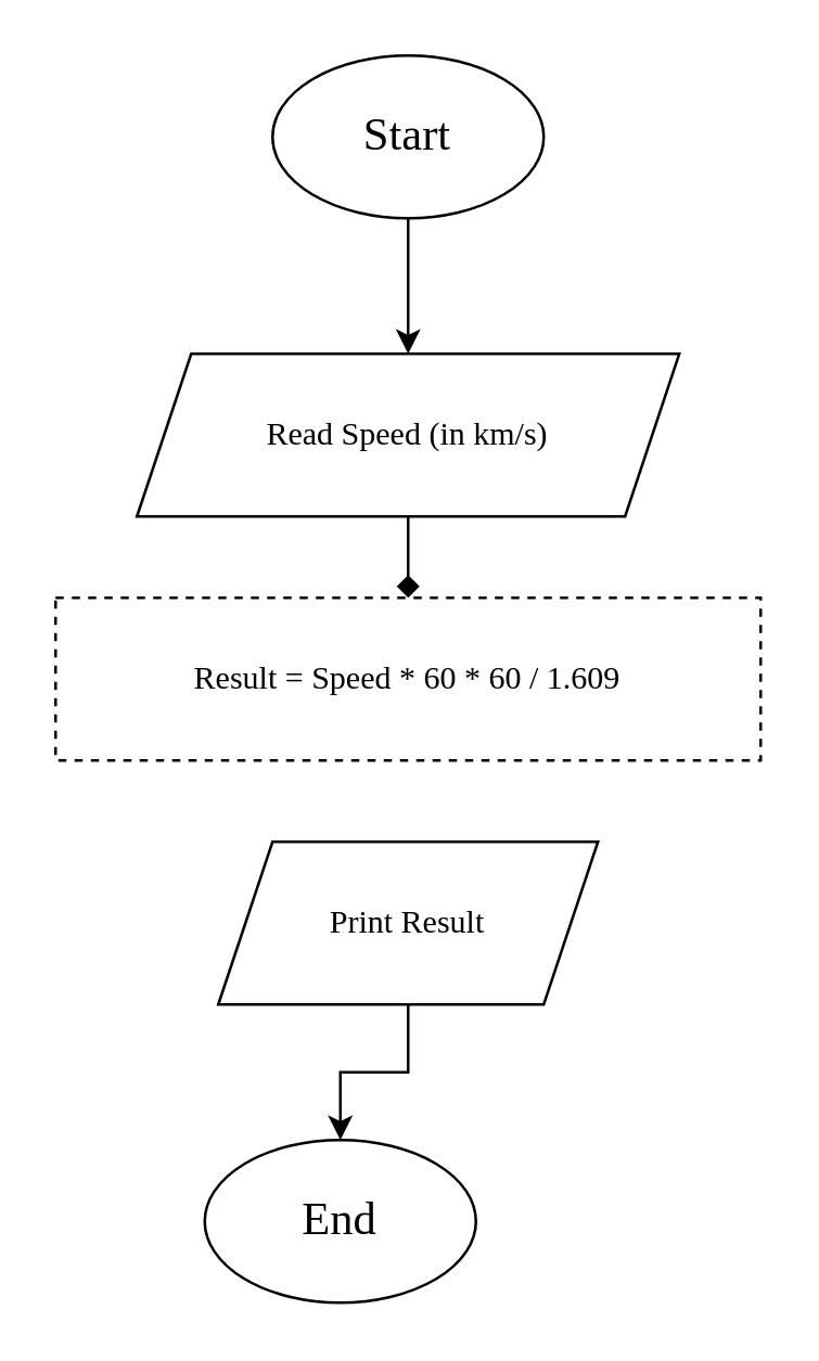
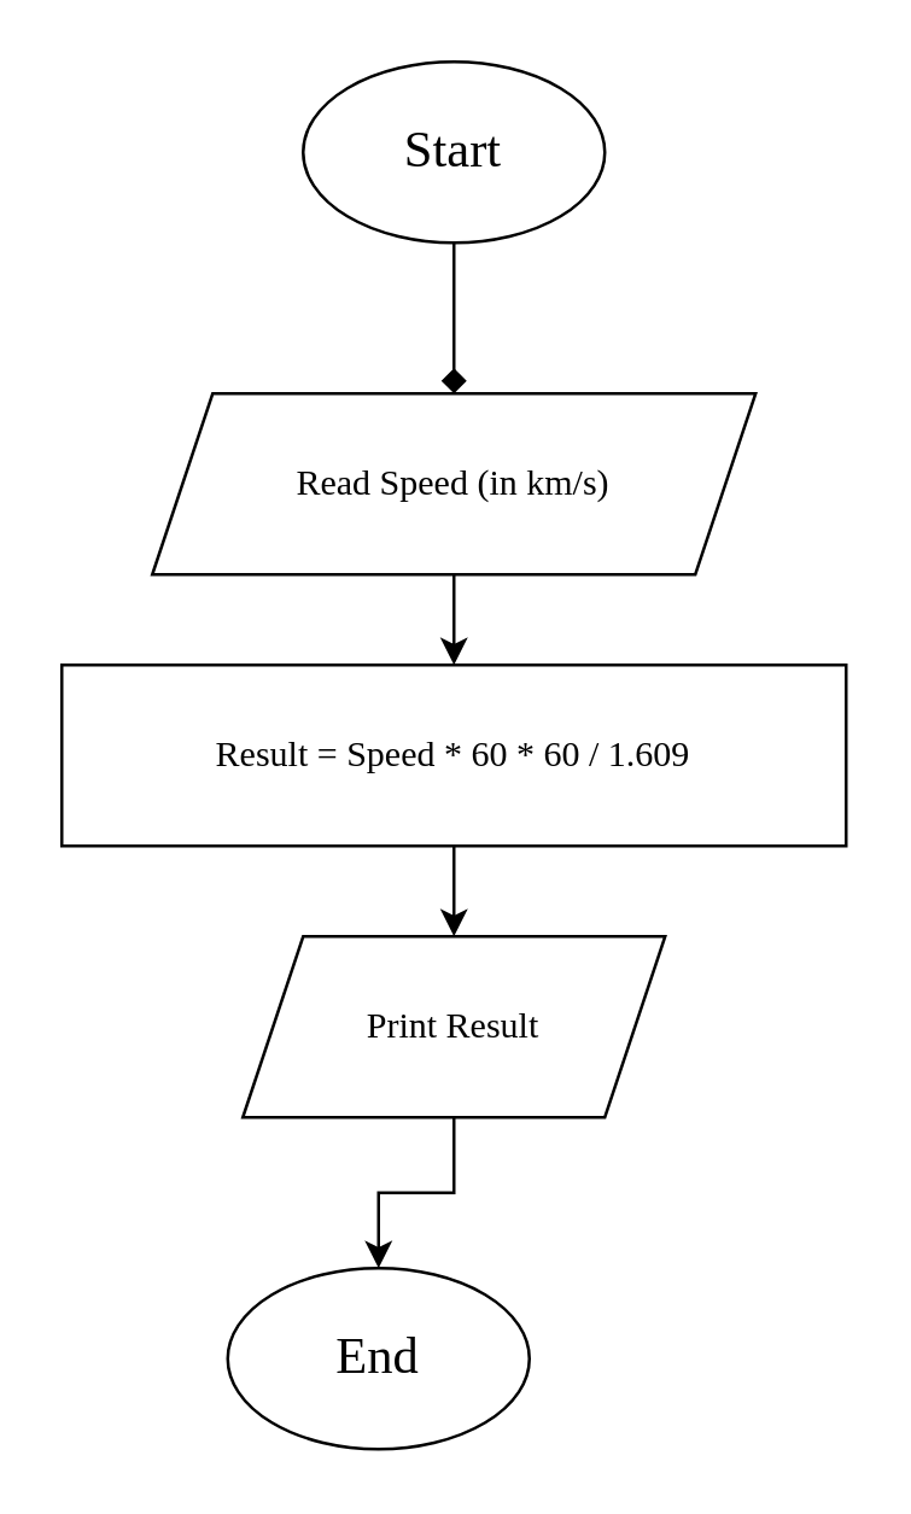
- <mxCell id="2" value="" style="edgeStyle=orthogonalEdgeStyle;rounded=0;orthogonalLoop=1;jettySize=auto;html=1;fontFamily=Verdana;" edge="1" parent="1" source="3" target="5"><mxGeometry relative="1" as="geometry" /></mxCell>
+ <mxCell id="2" value="" style="edgeStyle=orthogonalEdgeStyle;rounded=0;orthogonalLoop=1;jettySize=auto;html=1;fontFamily=Verdana;endArrow=diamond;" edge="1" parent="1" source="3" target="5"><mxGeometry relative="1" as="geometry" /></mxCell>
- <mxCell id="4" value="" style="edgeStyle=orthogonalEdgeStyle;rounded=0;orthogonalLoop=1;jettySize=auto;html=1;fontFamily=Verdana;endArrow=diamond;" edge="1" parent="1" source="5" target="7"><mxGeometry relative="1" as="geometry" /></mxCell>
+ <mxCell id="4" value="" style="edgeStyle=orthogonalEdgeStyle;rounded=0;orthogonalLoop=1;jettySize=auto;html=1;fontFamily=Verdana;" edge="1" parent="1" source="5" target="7"><mxGeometry relative="1" as="geometry" /></mxCell>
- <mxCell id="7" value="Result = Speed * 60 * 60 / 1.609" style="rounded=0;whiteSpace=wrap;html=1;fontFamily=Verdana;dashed=1;" vertex="1" parent="1"><mxGeometry x="20" y="220" width="260" height="60" as="geometry" /></mxCell>
+ <mxCell id="7" value="Result = Speed * 60 * 60 / 1.609" style="rounded=0;whiteSpace=wrap;html=1;fontFamily=Verdana;" vertex="1" parent="1"><mxGeometry x="20" y="220" width="260" height="60" as="geometry" /></mxCell>
+ <mxCell id="6" value="" style="edgeStyle=orthogonalEdgeStyle;rounded=0;orthogonalLoop=1;jettySize=auto;html=1;fontFamily=Verdana;" edge="1" parent="1" source="7" target="9"><mxGeometry relative="1" as="geometry" /></mxCell>
